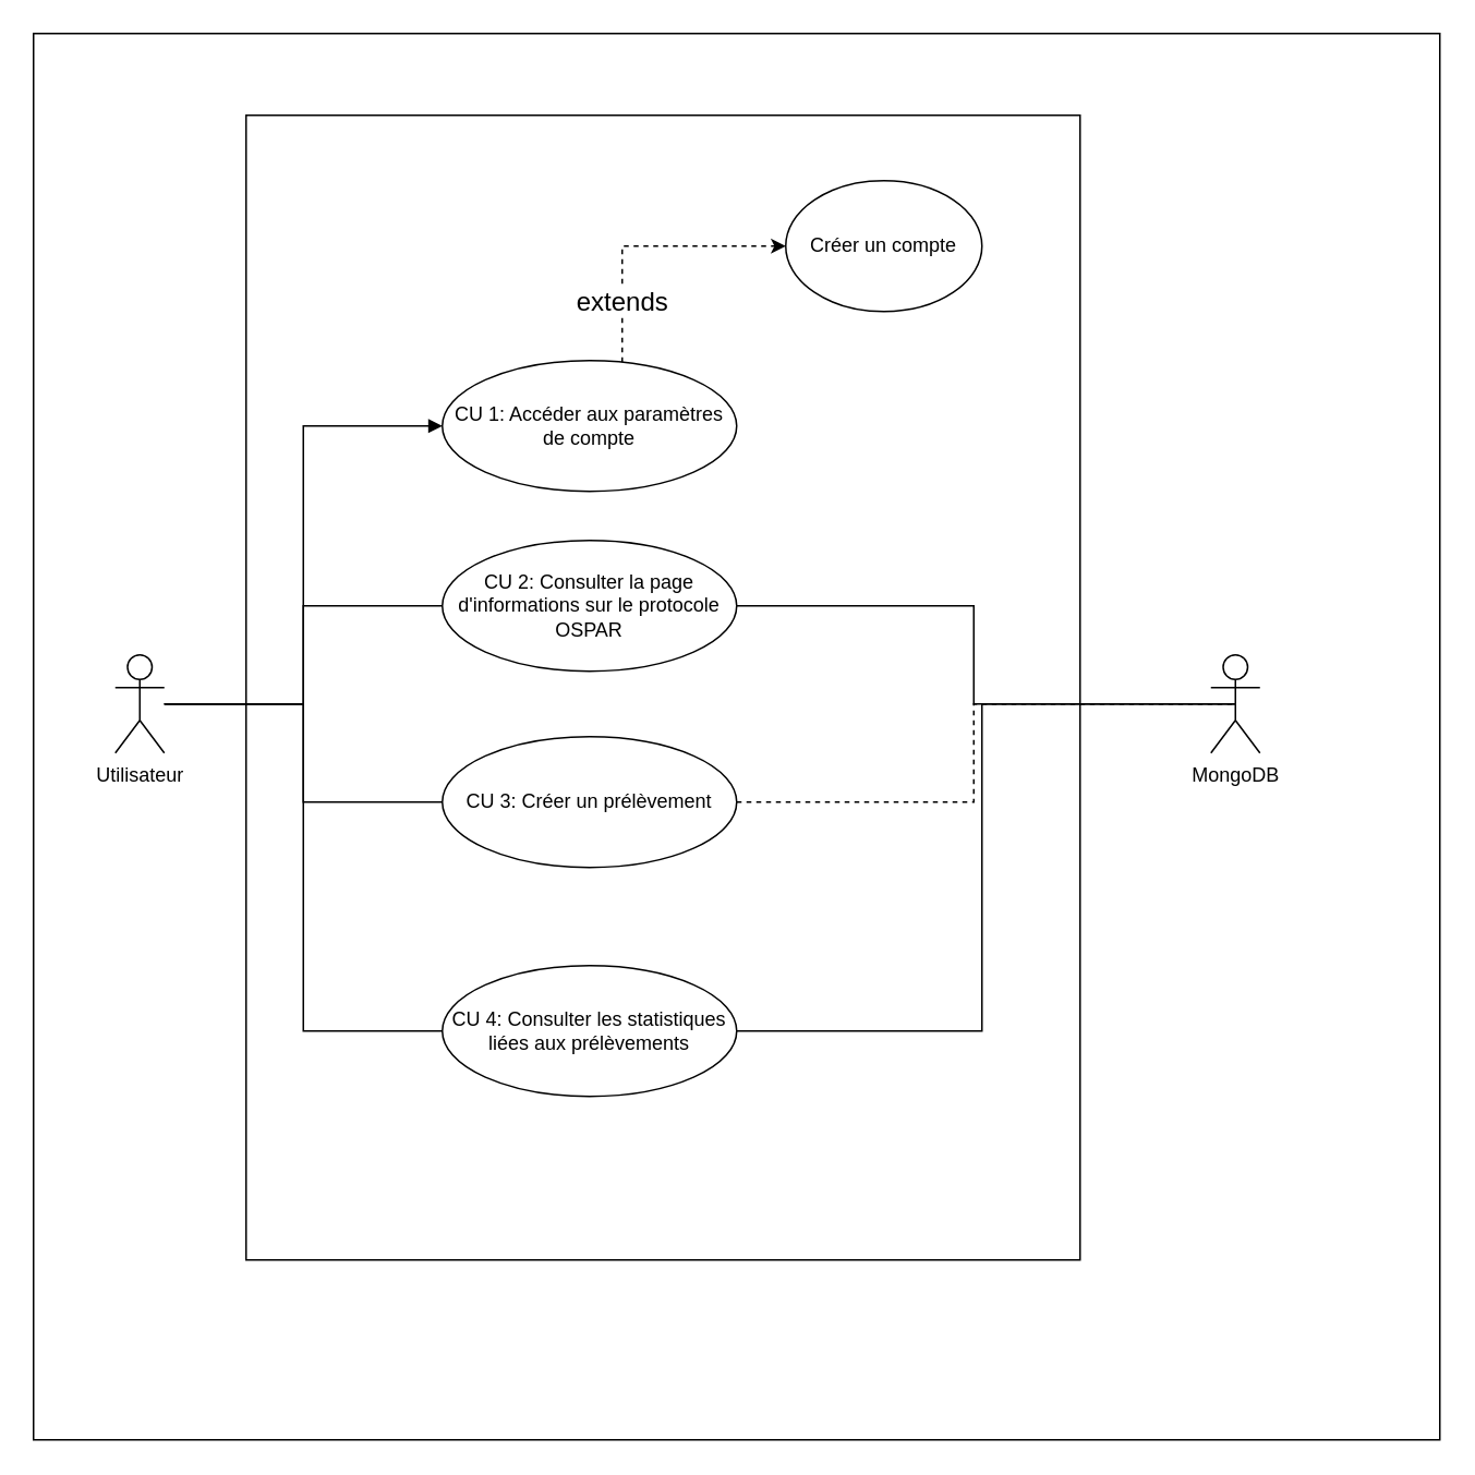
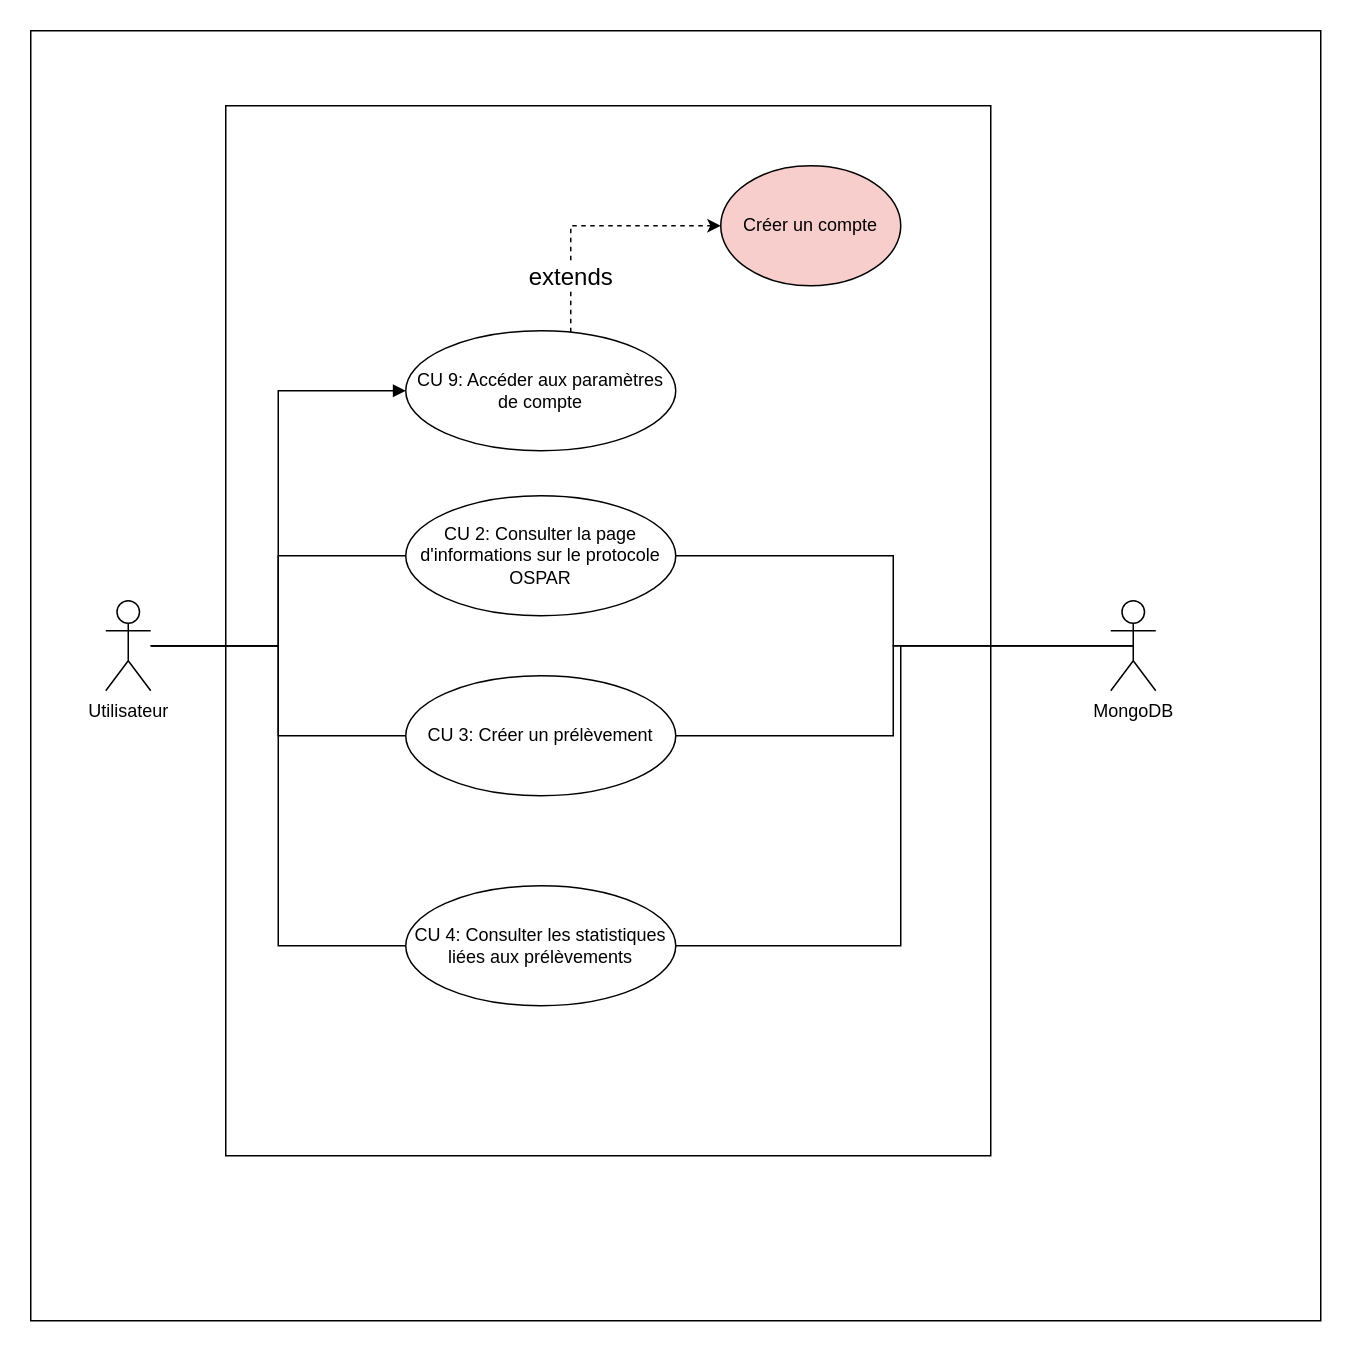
- <mxCell id="12" value="Créer un compte" style="ellipse;whiteSpace=wrap;html=1;" vertex="1" parent="1"><mxGeometry x="480" y="110" width="120" height="80" as="geometry" /></mxCell>
+ <mxCell id="12" value="Créer un compte" style="ellipse;whiteSpace=wrap;html=1;fillColor=#f8cecc;" vertex="1" parent="1"><mxGeometry x="480" y="110" width="120" height="80" as="geometry" /></mxCell>
- <mxCell id="8" value="CU 1: Accéder aux paramètres de compte" style="ellipse;whiteSpace=wrap;html=1;" vertex="1" parent="1"><mxGeometry x="270" y="220" width="180" height="80" as="geometry" /></mxCell>
+ <mxCell id="8" value="CU 9: Accéder aux paramètres de compte" style="ellipse;whiteSpace=wrap;html=1;" vertex="1" parent="1"><mxGeometry x="270" y="220" width="180" height="80" as="geometry" /></mxCell>
- <mxCell id="18" style="edgeStyle=orthogonalEdgeStyle;rounded=0;orthogonalLoop=1;jettySize=auto;html=1;entryX=0.5;entryY=0.5;entryDx=0;entryDy=0;entryPerimeter=0;endArrow=none;startFill=0;dashed=1;" edge="1" parent="1" source="10" target="5"><mxGeometry relative="1" as="geometry" /></mxCell>
+ <mxCell id="18" style="edgeStyle=orthogonalEdgeStyle;rounded=0;orthogonalLoop=1;jettySize=auto;html=1;entryX=0.5;entryY=0.5;entryDx=0;entryDy=0;entryPerimeter=0;endArrow=none;startFill=0;" edge="1" parent="1" source="10" target="5"><mxGeometry relative="1" as="geometry" /></mxCell>
